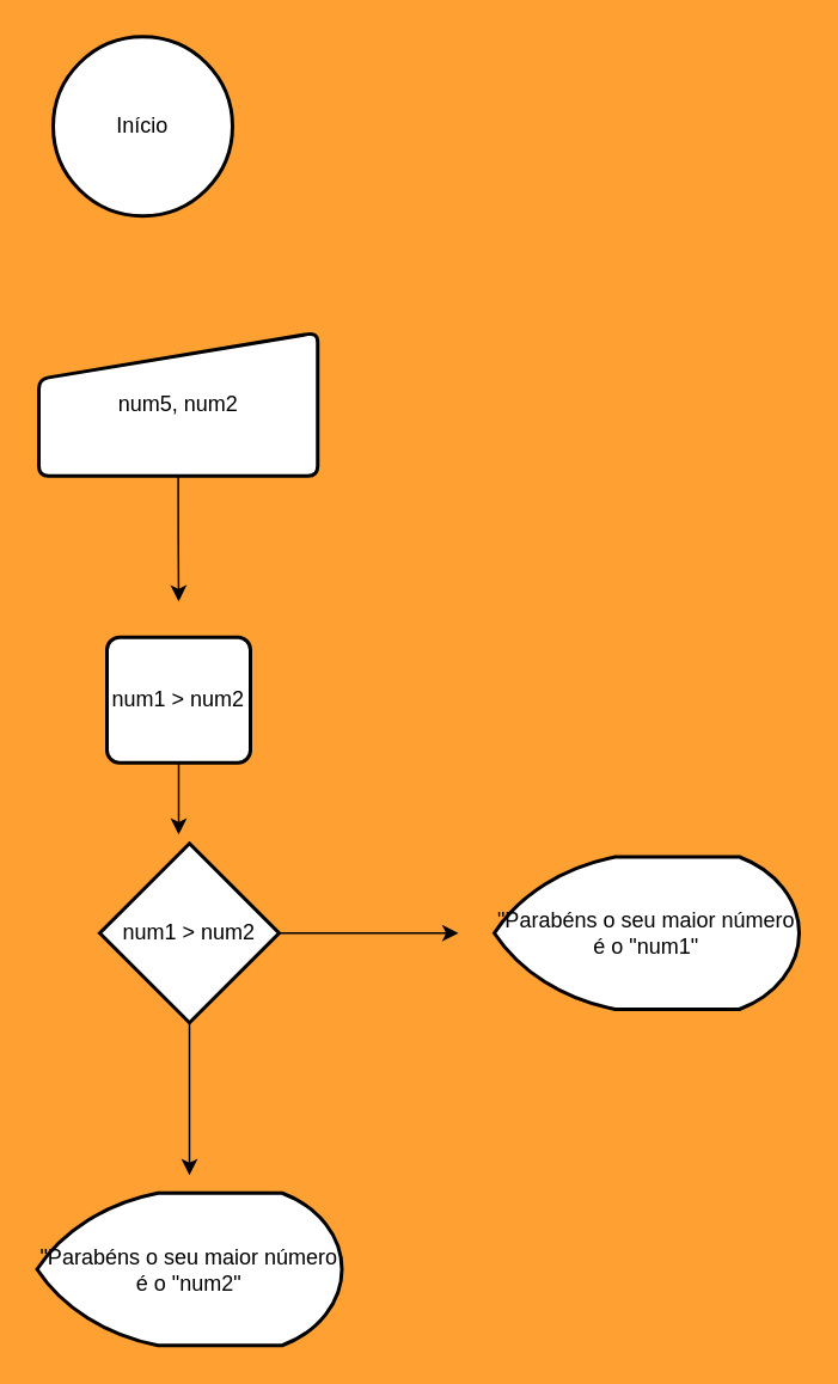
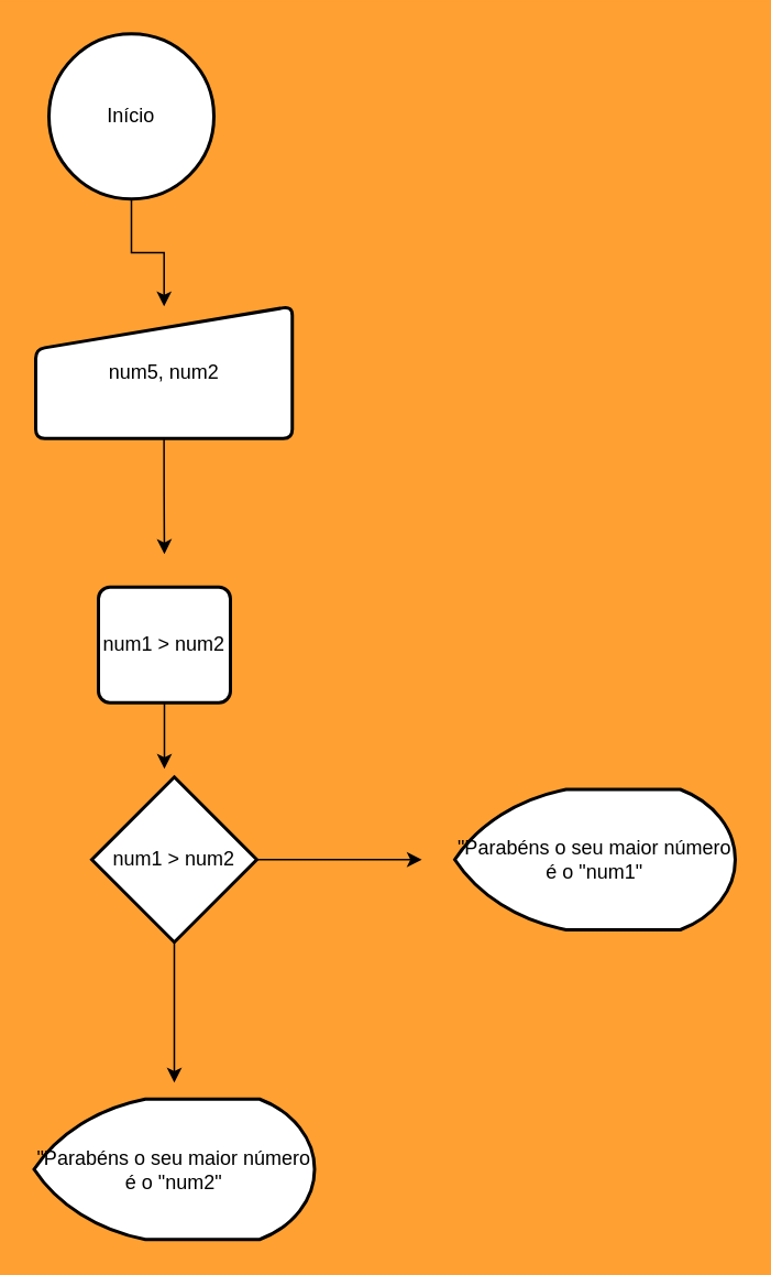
+ <mxCell id="2" style="edgeStyle=orthogonalEdgeStyle;rounded=0;orthogonalLoop=1;jettySize=auto;html=1;exitX=0.5;exitY=1;exitDx=0;exitDy=0;exitPerimeter=0;" edge="1" parent="1" source="3" target="5"><mxGeometry relative="1" as="geometry" /></mxCell>
